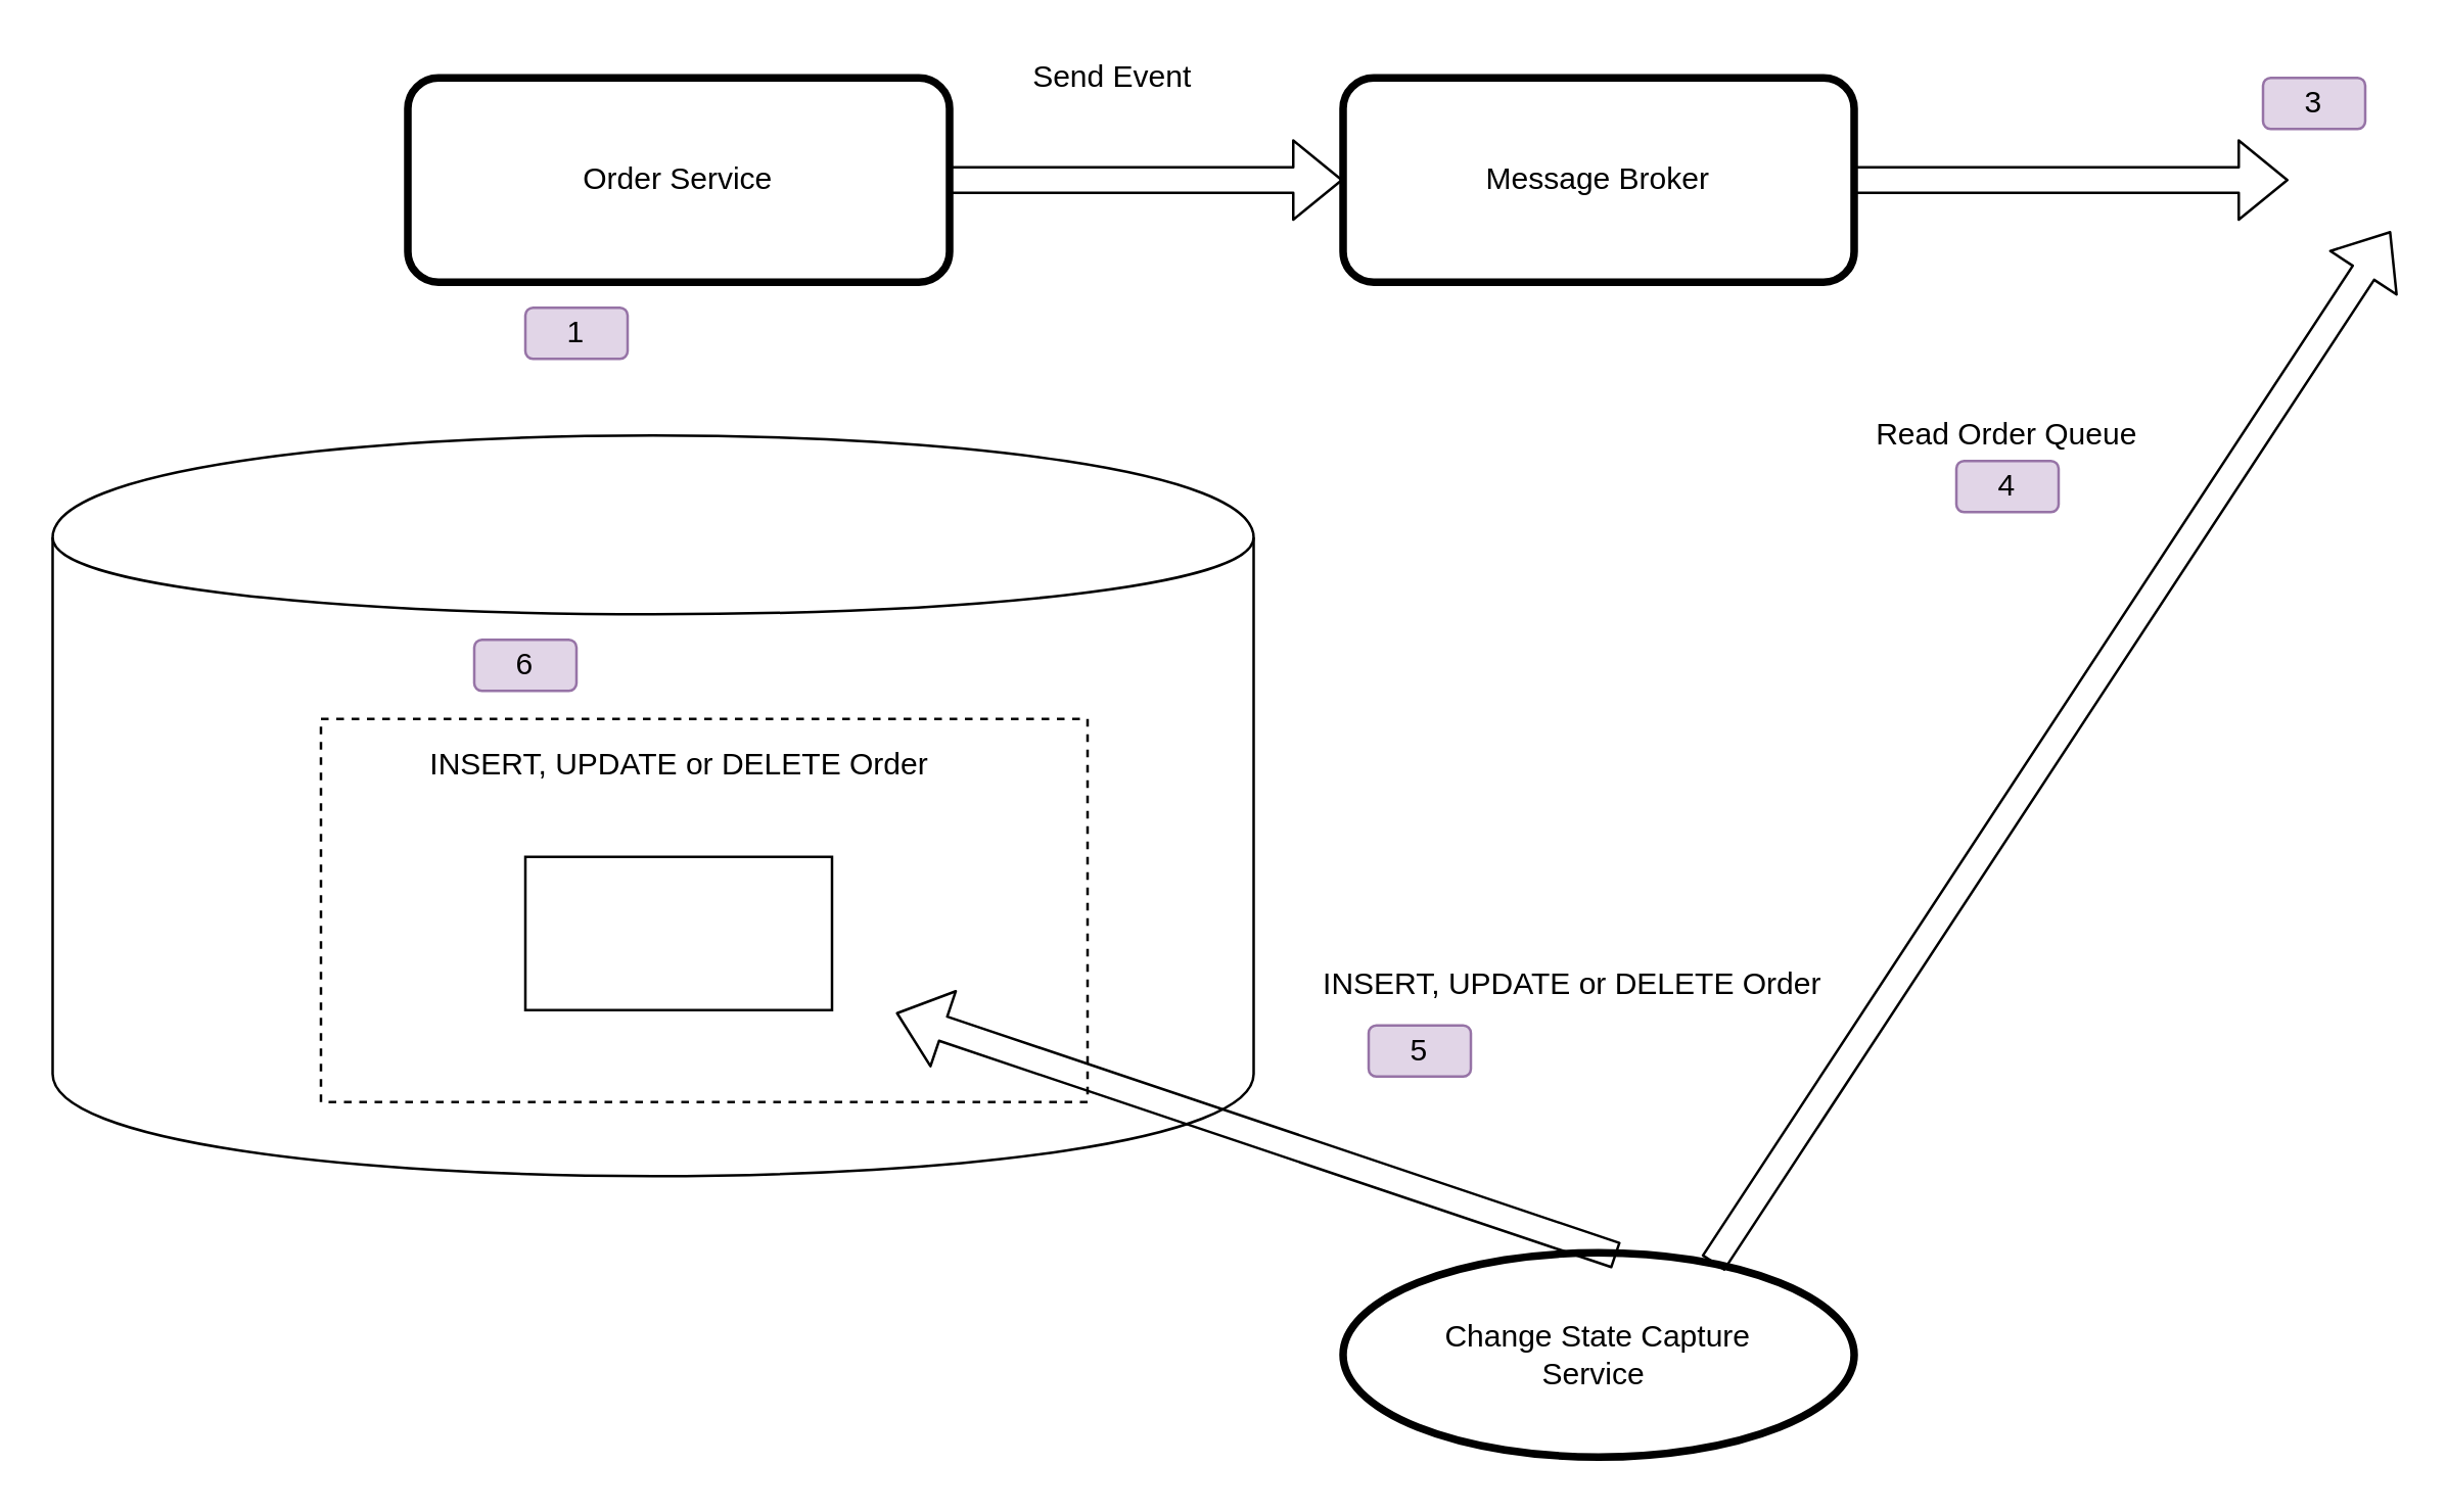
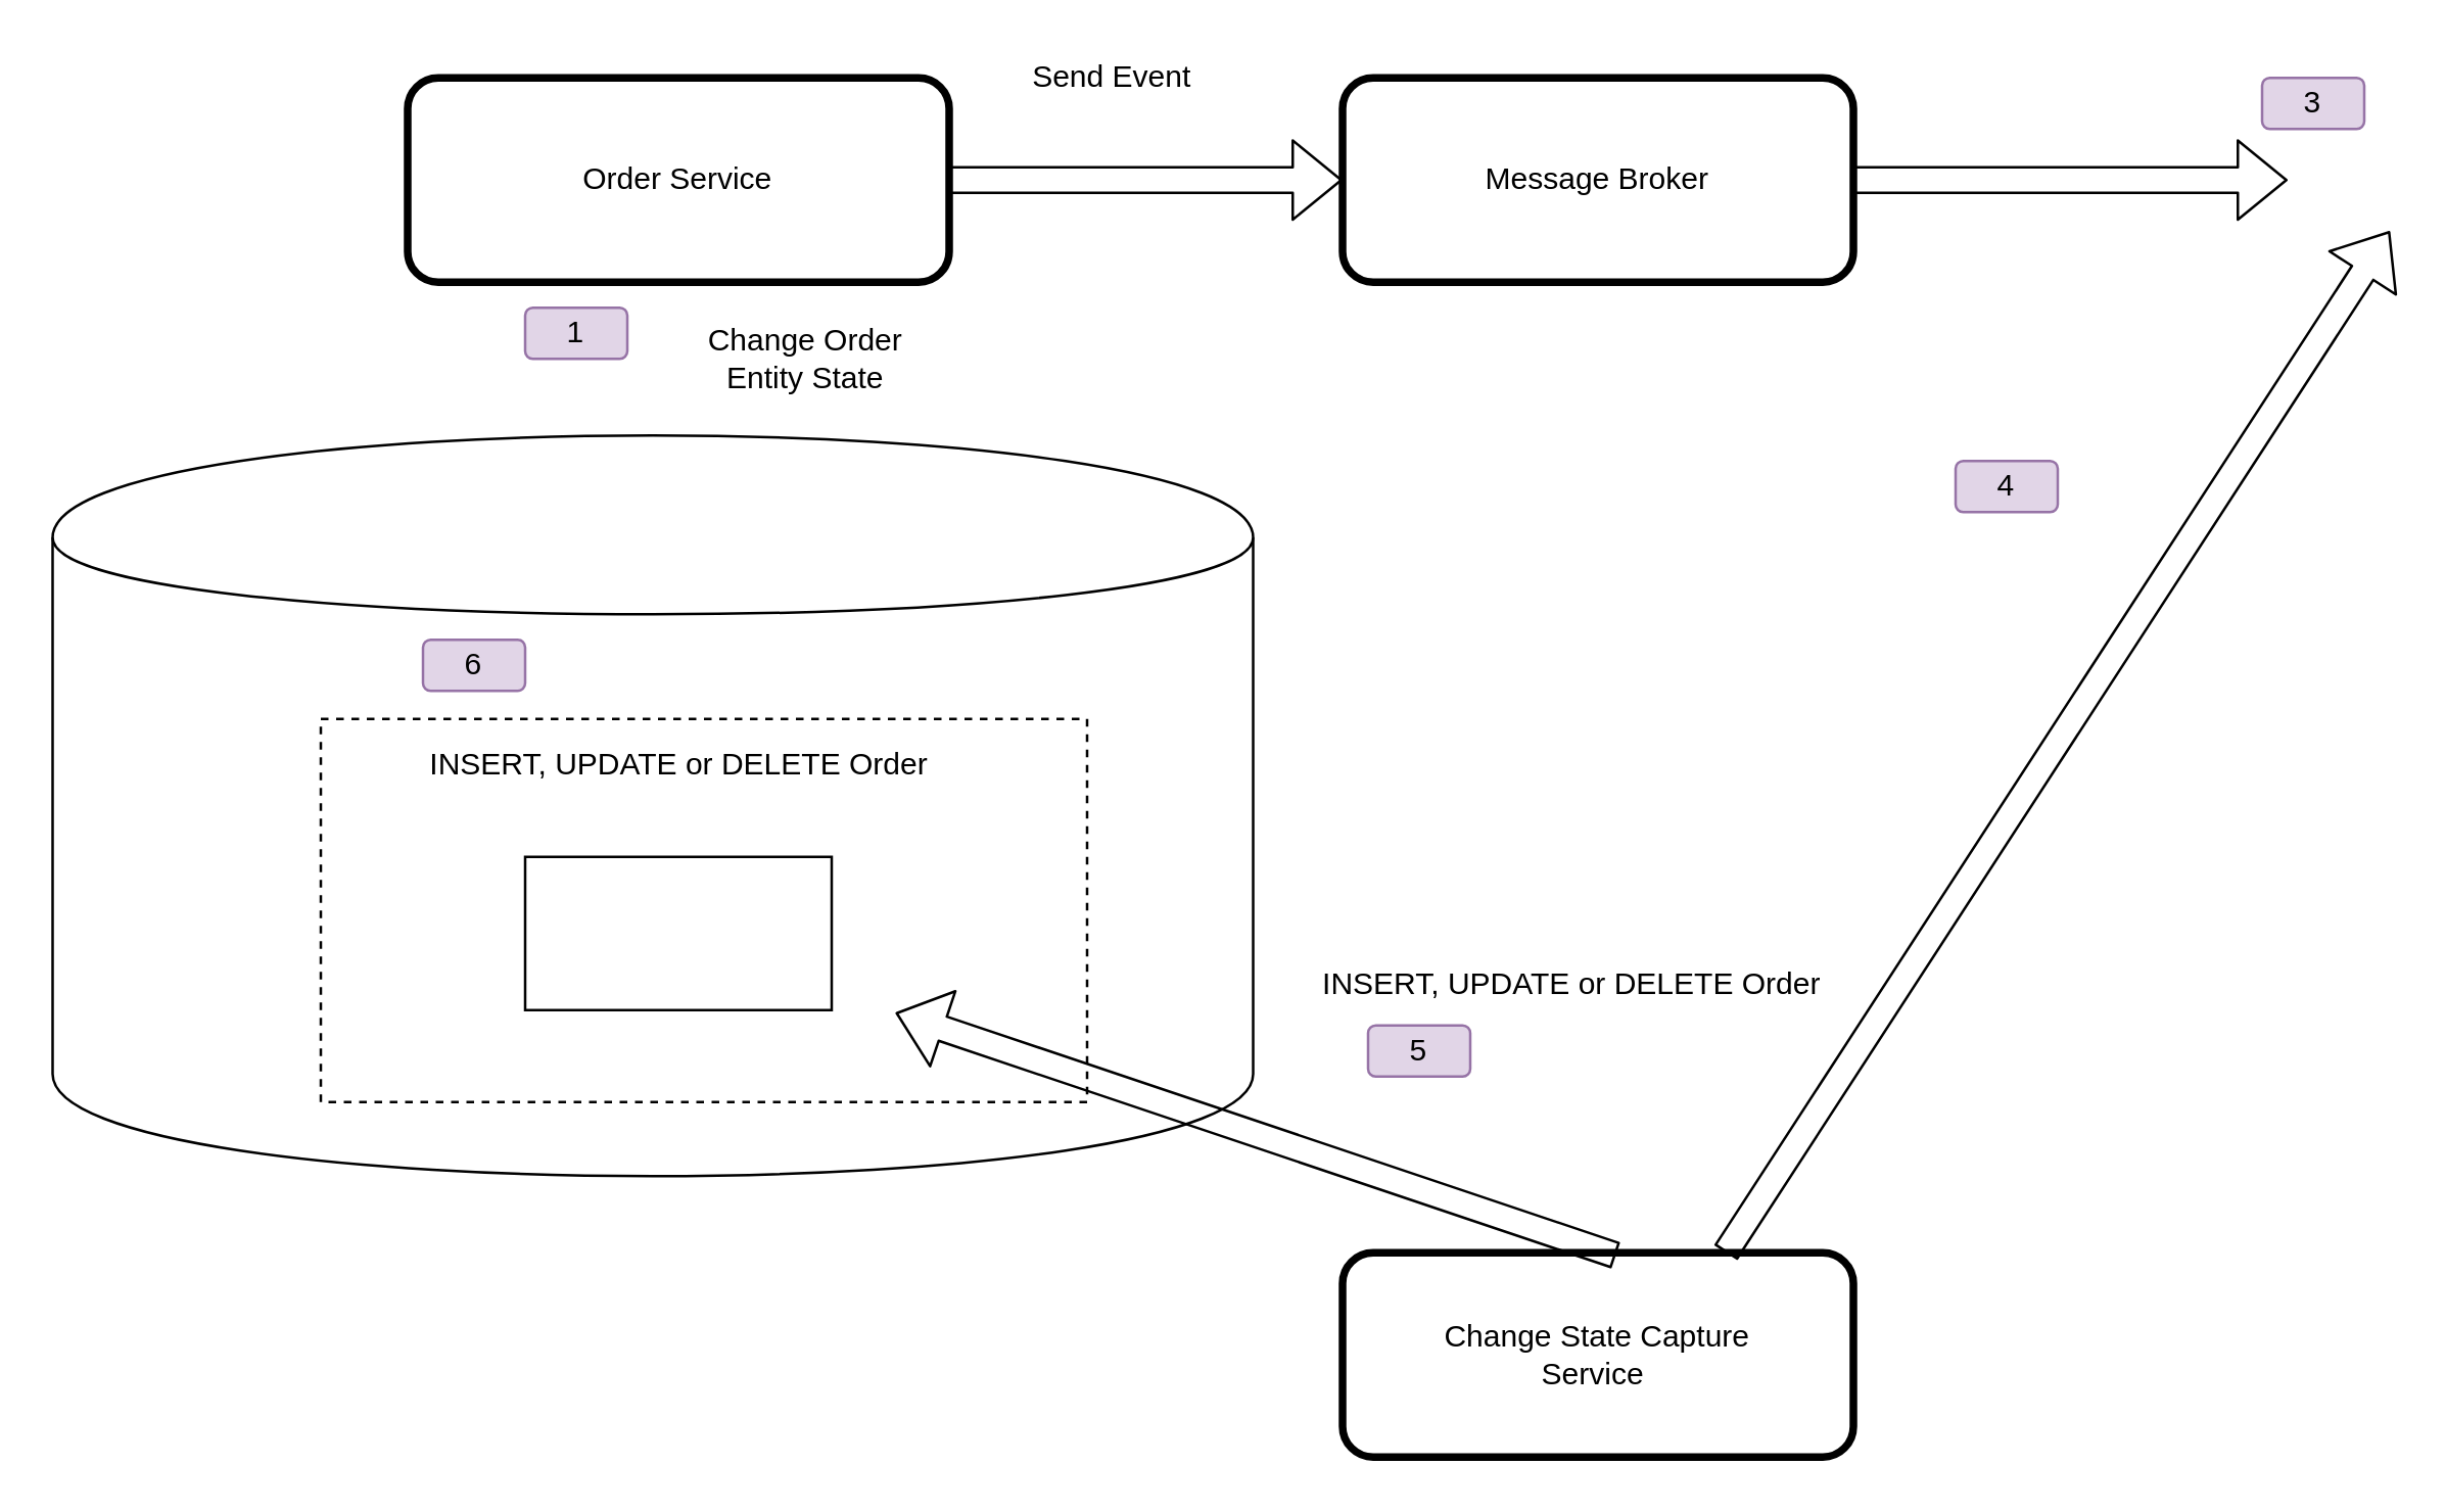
+ <mxCell id="7" value="Change Order Entity State" style="text;html=1;strokeColor=none;fillColor=none;align=center;verticalAlign=middle;whiteSpace=wrap;rounded=0;" parent="1" vertex="1"><mxGeometry x="270" y="130" width="90" height="20" as="geometry" /></mxCell>
- <mxCell id="20" value="Read Order Queue" style="text;html=1;strokeColor=none;fillColor=none;align=center;verticalAlign=middle;whiteSpace=wrap;rounded=0;" vertex="1" parent="1"><mxGeometry x="685" y="160" width="200" height="20" as="geometry" /></mxCell>
- <mxCell id="16" value="6" style="text;html=1;strokeColor=#9673a6;fillColor=#e1d5e7;align=center;verticalAlign=middle;whiteSpace=wrap;rounded=1;" parent="1" vertex="1"><mxGeometry x="185" y="250" width="40" height="20" as="geometry" /></mxCell>
+ <mxCell id="16" value="6" style="text;html=1;strokeColor=#9673a6;fillColor=#e1d5e7;align=center;verticalAlign=middle;whiteSpace=wrap;rounded=1;" parent="1" vertex="1"><mxGeometry x="165" y="250" width="40" height="20" as="geometry" /></mxCell>
- <mxCell id="10" value="Change State Capture&lt;br&gt;Service&amp;nbsp;" style="ellipse;whiteSpace=wrap;html=1;strokeWidth=3;fillColor=none;" parent="1" vertex="1"><mxGeometry x="525" y="490" width="200" height="80" as="geometry" /></mxCell>
+ <mxCell id="10" value="Change State Capture&lt;br&gt;Service&amp;nbsp;" style="rounded=1;whiteSpace=wrap;html=1;strokeWidth=3;fillColor=none;" parent="1" vertex="1"><mxGeometry x="525" y="490" width="200" height="80" as="geometry" /></mxCell>
